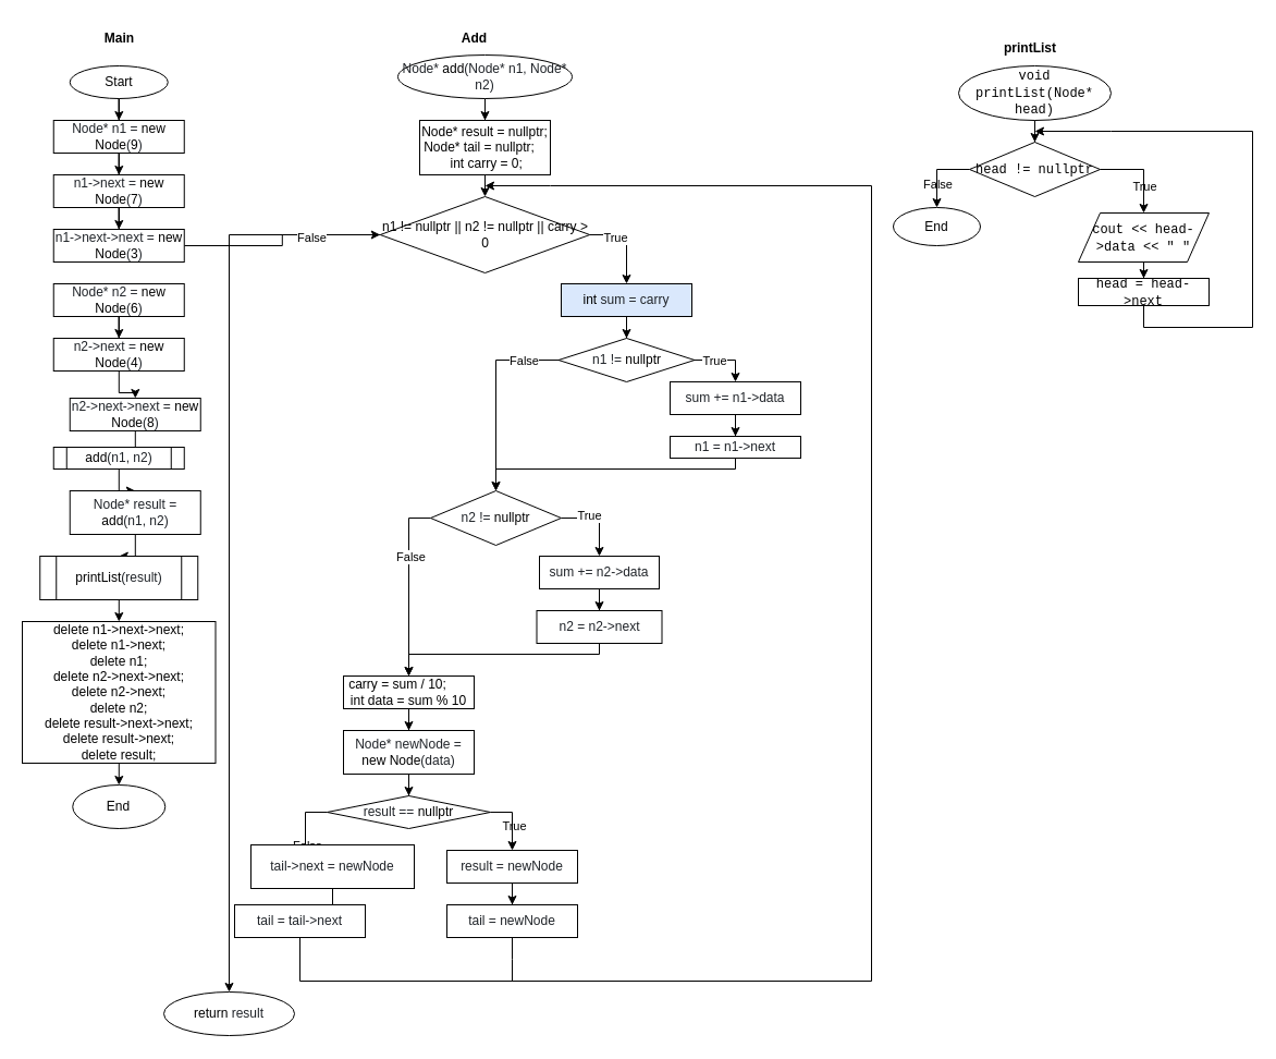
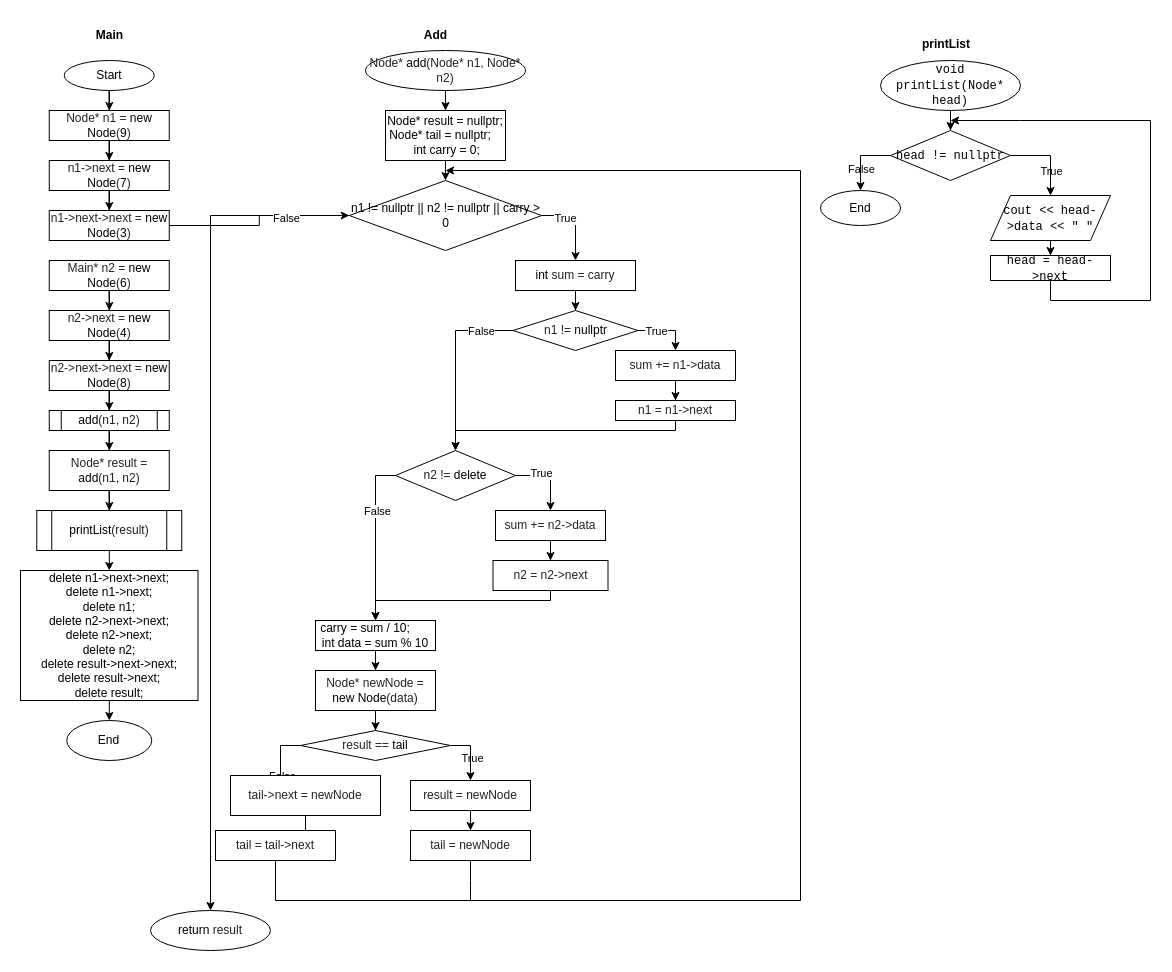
- <mxCell id="11" value="&lt;span style=&quot;color: rgb(31, 35, 40); text-align: start; white-space-collapse: preserve;&quot;&gt;Node* n2 = &lt;/span&gt;&lt;span style=&quot;box-sizing: border-box; color: var(--color-prettylights-syntax-keyword); text-align: start; white-space-collapse: preserve;&quot; class=&quot;pl-k&quot;&gt;new&lt;/span&gt;&lt;span style=&quot;color: rgb(31, 35, 40); text-align: start; white-space-collapse: preserve;&quot;&gt; &lt;/span&gt;&lt;span style=&quot;box-sizing: border-box; color: var(--color-prettylights-syntax-constant); text-align: start; white-space-collapse: preserve;&quot; class=&quot;pl-c1&quot;&gt;Node&lt;/span&gt;&lt;span style=&quot;color: rgb(31, 35, 40); text-align: start; white-space-collapse: preserve;&quot;&gt;(&lt;/span&gt;&lt;span style=&quot;box-sizing: border-box; color: var(--color-prettylights-syntax-constant); text-align: start; white-space-collapse: preserve;&quot; class=&quot;pl-c1&quot;&gt;6&lt;/span&gt;&lt;span style=&quot;color: rgb(31, 35, 40); text-align: start; white-space-collapse: preserve;&quot;&gt;)&lt;/span&gt;" style="rounded=0;whiteSpace=wrap;html=1;labelBackgroundColor=default;fontFamily=Helvetica;" vertex="1" parent="1"><mxGeometry x="48.75" y="260" width="120" height="30" as="geometry" /></mxCell>
+ <mxCell id="11" value="&lt;span style=&quot;color: rgb(31, 35, 40); text-align: start; white-space-collapse: preserve;&quot;&gt;Main* n2 = &lt;/span&gt;&lt;span style=&quot;box-sizing: border-box; color: var(--color-prettylights-syntax-keyword); text-align: start; white-space-collapse: preserve;&quot; class=&quot;pl-k&quot;&gt;new&lt;/span&gt;&lt;span style=&quot;color: rgb(31, 35, 40); text-align: start; white-space-collapse: preserve;&quot;&gt; &lt;/span&gt;&lt;span style=&quot;box-sizing: border-box; color: var(--color-prettylights-syntax-constant); text-align: start; white-space-collapse: preserve;&quot; class=&quot;pl-c1&quot;&gt;Node&lt;/span&gt;&lt;span style=&quot;color: rgb(31, 35, 40); text-align: start; white-space-collapse: preserve;&quot;&gt;(&lt;/span&gt;&lt;span style=&quot;box-sizing: border-box; color: var(--color-prettylights-syntax-constant); text-align: start; white-space-collapse: preserve;&quot; class=&quot;pl-c1&quot;&gt;6&lt;/span&gt;&lt;span style=&quot;color: rgb(31, 35, 40); text-align: start; white-space-collapse: preserve;&quot;&gt;)&lt;/span&gt;" style="rounded=0;whiteSpace=wrap;html=1;labelBackgroundColor=default;fontFamily=Helvetica;" vertex="1" parent="1"><mxGeometry x="48.75" y="260" width="120" height="30" as="geometry" /></mxCell>
- <mxCell id="37" value="&lt;span class=&quot;pl-k&quot; style=&quot;box-sizing: border-box; color: var(--color-prettylights-syntax-keyword); text-align: start; white-space-collapse: preserve;&quot;&gt;int&lt;/span&gt;&lt;span style=&quot;color: rgb(31, 35, 40); text-align: start; white-space-collapse: preserve;&quot;&gt; sum = carry&lt;/span&gt;" style="rounded=0;whiteSpace=wrap;html=1;labelBackgroundColor=none;fontFamily=Helvetica;fillColor=#dae8fc;" vertex="1" parent="1"><mxGeometry x="515" y="260" width="120" height="30" as="geometry" /></mxCell>
+ <mxCell id="37" value="&lt;span class=&quot;pl-k&quot; style=&quot;box-sizing: border-box; color: var(--color-prettylights-syntax-keyword); text-align: start; white-space-collapse: preserve;&quot;&gt;int&lt;/span&gt;&lt;span style=&quot;color: rgb(31, 35, 40); text-align: start; white-space-collapse: preserve;&quot;&gt; sum = carry&lt;/span&gt;" style="rounded=0;whiteSpace=wrap;html=1;labelBackgroundColor=none;fontFamily=Helvetica;" vertex="1" parent="1"><mxGeometry x="515" y="260" width="120" height="30" as="geometry" /></mxCell>
- <mxCell id="15" value="&lt;span style=&quot;color: rgb(31, 35, 40); text-align: start; white-space-collapse: preserve;&quot;&gt;n2-&amp;gt;&lt;/span&gt;&lt;span style=&quot;box-sizing: border-box; color: rgb(31, 35, 40); text-align: start; white-space-collapse: preserve;&quot; class=&quot;pl-smi&quot;&gt;next&lt;/span&gt;&lt;span style=&quot;color: rgb(31, 35, 40); text-align: start; white-space-collapse: preserve;&quot;&gt;-&amp;gt;&lt;/span&gt;&lt;span style=&quot;box-sizing: border-box; color: rgb(31, 35, 40); text-align: start; white-space-collapse: preserve;&quot; class=&quot;pl-smi&quot;&gt;next&lt;/span&gt;&lt;span style=&quot;color: rgb(31, 35, 40); text-align: start; white-space-collapse: preserve;&quot;&gt; = &lt;/span&gt;&lt;span style=&quot;box-sizing: border-box; color: var(--color-prettylights-syntax-keyword); text-align: start; white-space-collapse: preserve;&quot; class=&quot;pl-k&quot;&gt;new&lt;/span&gt;&lt;span style=&quot;color: rgb(31, 35, 40); text-align: start; white-space-collapse: preserve;&quot;&gt; &lt;/span&gt;&lt;span style=&quot;box-sizing: border-box; color: var(--color-prettylights-syntax-constant); text-align: start; white-space-collapse: preserve;&quot; class=&quot;pl-c1&quot;&gt;Node&lt;/span&gt;&lt;span style=&quot;color: rgb(31, 35, 40); text-align: start; white-space-collapse: preserve;&quot;&gt;(&lt;/span&gt;&lt;span style=&quot;box-sizing: border-box; color: var(--color-prettylights-syntax-constant); text-align: start; white-space-collapse: preserve;&quot; class=&quot;pl-c1&quot;&gt;8&lt;/span&gt;&lt;span style=&quot;color: rgb(31, 35, 40); text-align: start; white-space-collapse: preserve;&quot;&gt;)&lt;/span&gt;" style="rounded=0;whiteSpace=wrap;html=1;labelBackgroundColor=default;fontFamily=Helvetica;" vertex="1" parent="1"><mxGeometry x="63.75" y="365" width="120" height="30" as="geometry" /></mxCell>
+ <mxCell id="15" value="&lt;span style=&quot;color: rgb(31, 35, 40); text-align: start; white-space-collapse: preserve;&quot;&gt;n2-&amp;gt;&lt;/span&gt;&lt;span style=&quot;box-sizing: border-box; color: rgb(31, 35, 40); text-align: start; white-space-collapse: preserve;&quot; class=&quot;pl-smi&quot;&gt;next&lt;/span&gt;&lt;span style=&quot;color: rgb(31, 35, 40); text-align: start; white-space-collapse: preserve;&quot;&gt;-&amp;gt;&lt;/span&gt;&lt;span style=&quot;box-sizing: border-box; color: rgb(31, 35, 40); text-align: start; white-space-collapse: preserve;&quot; class=&quot;pl-smi&quot;&gt;next&lt;/span&gt;&lt;span style=&quot;color: rgb(31, 35, 40); text-align: start; white-space-collapse: preserve;&quot;&gt; = &lt;/span&gt;&lt;span style=&quot;box-sizing: border-box; color: var(--color-prettylights-syntax-keyword); text-align: start; white-space-collapse: preserve;&quot; class=&quot;pl-k&quot;&gt;new&lt;/span&gt;&lt;span style=&quot;color: rgb(31, 35, 40); text-align: start; white-space-collapse: preserve;&quot;&gt; &lt;/span&gt;&lt;span style=&quot;box-sizing: border-box; color: var(--color-prettylights-syntax-constant); text-align: start; white-space-collapse: preserve;&quot; class=&quot;pl-c1&quot;&gt;Node&lt;/span&gt;&lt;span style=&quot;color: rgb(31, 35, 40); text-align: start; white-space-collapse: preserve;&quot;&gt;(&lt;/span&gt;&lt;span style=&quot;box-sizing: border-box; color: var(--color-prettylights-syntax-constant); text-align: start; white-space-collapse: preserve;&quot; class=&quot;pl-c1&quot;&gt;8&lt;/span&gt;&lt;span style=&quot;color: rgb(31, 35, 40); text-align: start; white-space-collapse: preserve;&quot;&gt;)&lt;/span&gt;" style="rounded=0;whiteSpace=wrap;html=1;labelBackgroundColor=default;fontFamily=Helvetica;" vertex="1" parent="1"><mxGeometry x="48.75" y="360" width="120" height="30" as="geometry" /></mxCell>
- <mxCell id="19" value="&lt;span style=&quot;color: rgb(31, 35, 40); text-align: start; white-space-collapse: preserve;&quot;&gt;Node* result = &lt;/span&gt;&lt;span style=&quot;box-sizing: border-box; color: var(--color-prettylights-syntax-constant); text-align: start; white-space-collapse: preserve;&quot; class=&quot;pl-c1&quot;&gt;add&lt;/span&gt;&lt;span style=&quot;color: rgb(31, 35, 40); text-align: start; white-space-collapse: preserve;&quot;&gt;(n1, n2)&lt;/span&gt;" style="rounded=0;whiteSpace=wrap;html=1;labelBackgroundColor=default;fontFamily=Helvetica;" vertex="1" parent="1"><mxGeometry x="63.75" y="450" width="120" height="40" as="geometry" /></mxCell>
+ <mxCell id="19" value="&lt;span style=&quot;color: rgb(31, 35, 40); text-align: start; white-space-collapse: preserve;&quot;&gt;Node* result = &lt;/span&gt;&lt;span style=&quot;box-sizing: border-box; color: var(--color-prettylights-syntax-constant); text-align: start; white-space-collapse: preserve;&quot; class=&quot;pl-c1&quot;&gt;add&lt;/span&gt;&lt;span style=&quot;color: rgb(31, 35, 40); text-align: start; white-space-collapse: preserve;&quot;&gt;(n1, n2)&lt;/span&gt;" style="rounded=0;whiteSpace=wrap;html=1;labelBackgroundColor=default;fontFamily=Helvetica;" vertex="1" parent="1"><mxGeometry x="48.75" y="450" width="120" height="40" as="geometry" /></mxCell>
- <mxCell id="51" value="&lt;span style=&quot;color: rgb(31, 35, 40); text-align: start; white-space-collapse: preserve;&quot;&gt;n2 != &lt;/span&gt;&lt;span class=&quot;pl-c1&quot; style=&quot;box-sizing: border-box; color: var(--color-prettylights-syntax-constant); text-align: start; white-space-collapse: preserve;&quot;&gt;nullptr&lt;/span&gt;" style="rhombus;whiteSpace=wrap;html=1;labelBackgroundColor=none;fontFamily=Helvetica;" vertex="1" parent="1"><mxGeometry x="395" y="450" width="120" height="50" as="geometry" /></mxCell>
+ <mxCell id="51" value="&lt;span style=&quot;color: rgb(31, 35, 40); text-align: start; white-space-collapse: preserve;&quot;&gt;n2 != &lt;/span&gt;&lt;span class=&quot;pl-c1&quot; style=&quot;box-sizing: border-box; color: var(--color-prettylights-syntax-constant); text-align: start; white-space-collapse: preserve;&quot;&gt;delete&lt;/span&gt;" style="rhombus;whiteSpace=wrap;html=1;labelBackgroundColor=none;fontFamily=Helvetica;" vertex="1" parent="1"><mxGeometry x="395" y="450" width="120" height="50" as="geometry" /></mxCell>
- <mxCell id="64" value="&lt;span style=&quot;color: rgb(31, 35, 40); text-align: start; white-space-collapse: preserve;&quot;&gt;result == &lt;/span&gt;&lt;span class=&quot;pl-c1&quot; style=&quot;box-sizing: border-box; color: var(--color-prettylights-syntax-constant); text-align: start; white-space-collapse: preserve;&quot;&gt;nullptr&lt;/span&gt;" style="rhombus;whiteSpace=wrap;html=1;labelBackgroundColor=none;fontFamily=Helvetica;" vertex="1" parent="1"><mxGeometry x="300" y="730" width="150" height="30" as="geometry" /></mxCell>
+ <mxCell id="64" value="&lt;span style=&quot;color: rgb(31, 35, 40); text-align: start; white-space-collapse: preserve;&quot;&gt;result == &lt;/span&gt;&lt;span class=&quot;pl-c1&quot; style=&quot;box-sizing: border-box; color: var(--color-prettylights-syntax-constant); text-align: start; white-space-collapse: preserve;&quot;&gt;tail&lt;/span&gt;" style="rhombus;whiteSpace=wrap;html=1;labelBackgroundColor=none;fontFamily=Helvetica;" vertex="1" parent="1"><mxGeometry x="300" y="730" width="150" height="30" as="geometry" /></mxCell>
